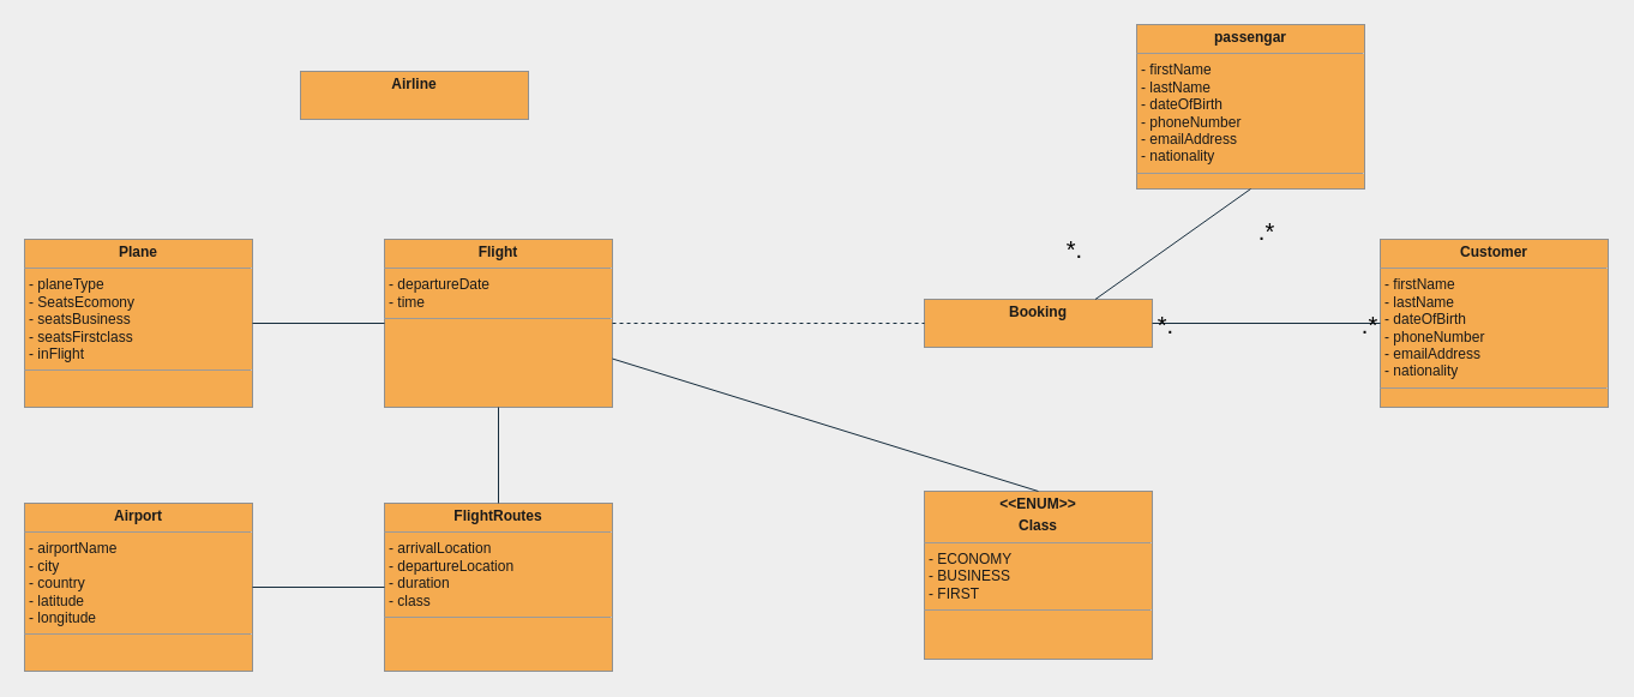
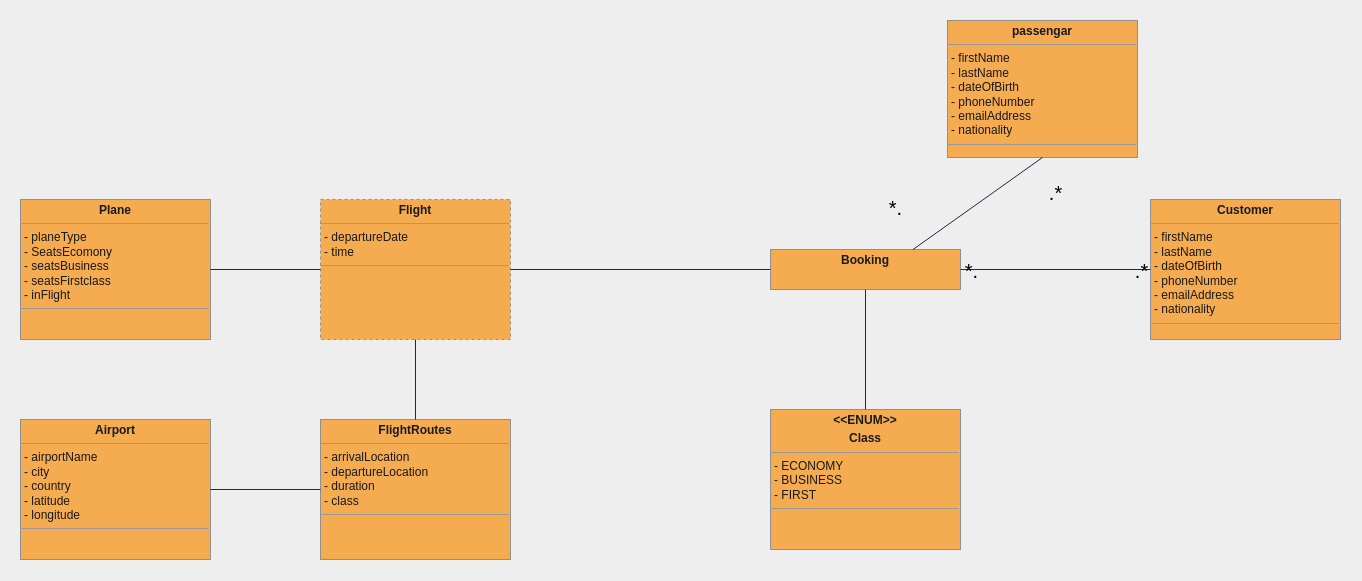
- <mxCell id="17" value="&lt;p style=&quot;margin: 0px ; margin-top: 4px ; text-align: center&quot;&gt;&lt;b&gt;Airline&lt;/b&gt;&lt;/p&gt;&lt;p style=&quot;margin: 0px ; margin-top: 4px ; text-align: center&quot;&gt;&lt;b&gt;&lt;br&gt;&lt;/b&gt;&lt;/p&gt;" style="verticalAlign=top;align=left;overflow=fill;fontSize=12;fontFamily=Helvetica;html=1;shadow=0;comic=0;labelBackgroundColor=none;strokeWidth=1;fillColor=#F5AB50;strokeColor=#909090;fontColor=#1A1A1A;" parent="1" vertex="1"><mxGeometry x="250" y="59" width="190" height="40" as="geometry" /></mxCell>
- <mxCell id="2" value="&lt;p style=&quot;margin: 0px ; margin-top: 4px ; text-align: center&quot;&gt;&lt;b&gt;Flight&lt;/b&gt;&lt;/p&gt;&lt;hr size=&quot;1&quot;&gt;&lt;p style=&quot;margin: 0px ; margin-left: 4px&quot;&gt;&lt;span&gt;- departureDate&lt;/span&gt;&lt;br&gt;&lt;/p&gt;&lt;p style=&quot;margin: 0px ; margin-left: 4px&quot;&gt;- time&lt;/p&gt;&lt;hr size=&quot;1&quot;&gt;&lt;p style=&quot;margin: 0px ; margin-left: 4px&quot;&gt;&lt;br&gt;&lt;/p&gt;" style="verticalAlign=top;align=left;overflow=fill;fontSize=12;fontFamily=Helvetica;html=1;shadow=0;comic=0;labelBackgroundColor=none;strokeWidth=1;fillColor=#F5AB50;strokeColor=#909090;fontColor=#1A1A1A;" parent="1" vertex="1"><mxGeometry x="320" y="199" width="190" height="140" as="geometry" /></mxCell>
+ <mxCell id="2" value="&lt;p style=&quot;margin: 0px ; margin-top: 4px ; text-align: center&quot;&gt;&lt;b&gt;Flight&lt;/b&gt;&lt;/p&gt;&lt;hr size=&quot;1&quot;&gt;&lt;p style=&quot;margin: 0px ; margin-left: 4px&quot;&gt;&lt;span&gt;- departureDate&lt;/span&gt;&lt;br&gt;&lt;/p&gt;&lt;p style=&quot;margin: 0px ; margin-left: 4px&quot;&gt;- time&lt;/p&gt;&lt;hr size=&quot;1&quot;&gt;&lt;p style=&quot;margin: 0px ; margin-left: 4px&quot;&gt;&lt;br&gt;&lt;/p&gt;" style="verticalAlign=top;align=left;overflow=fill;fontSize=12;fontFamily=Helvetica;html=1;shadow=0;comic=0;labelBackgroundColor=none;strokeWidth=1;fillColor=#F5AB50;strokeColor=#909090;fontColor=#1A1A1A;dashed=1;" parent="1" vertex="1"><mxGeometry x="320" y="199" width="190" height="140" as="geometry" /></mxCell>
- <mxCell id="12" value="" style="endArrow=none;html=1;entryX=0;entryY=0.5;entryDx=0;entryDy=0;exitX=1;exitY=0.5;exitDx=0;exitDy=0;labelBackgroundColor=#EEEEEE;strokeColor=#182E3E;fontColor=#1A1A1A;dashed=1;" parent="1" source="2" target="7" edge="1"><mxGeometry width="50" height="50" relative="1" as="geometry"><mxPoint x="520" y="229" as="sourcePoint" /><mxPoint x="570" y="179" as="targetPoint" /></mxGeometry></mxCell>
+ <mxCell id="12" value="" style="endArrow=none;html=1;entryX=0;entryY=0.5;entryDx=0;entryDy=0;exitX=1;exitY=0.5;exitDx=0;exitDy=0;labelBackgroundColor=#EEEEEE;strokeColor=#182E3E;fontColor=#1A1A1A;" parent="1" source="2" target="7" edge="1"><mxGeometry width="50" height="50" relative="1" as="geometry"><mxPoint x="520" y="229" as="sourcePoint" /><mxPoint x="570" y="179" as="targetPoint" /></mxGeometry></mxCell>
- <mxCell id="16" value="" style="endArrow=none;html=1;fontColor=#1A1A1A;strokeColor=#182E3E;exitX=0.5;exitY=0;exitDx=0;exitDy=0;" parent="1" source="6" target="2" edge="1"><mxGeometry width="50" height="50" relative="1" as="geometry"><mxPoint x="740" y="419" as="sourcePoint" /><mxPoint x="790" y="369" as="targetPoint" /></mxGeometry></mxCell>
+ <mxCell id="16" value="" style="endArrow=none;html=1;fontColor=#1A1A1A;strokeColor=#182E3E;entryX=0.5;entryY=1;entryDx=0;entryDy=0;exitX=0.5;exitY=0;exitDx=0;exitDy=0;" parent="1" source="6" target="7" edge="1"><mxGeometry width="50" height="50" relative="1" as="geometry"><mxPoint x="740" y="419" as="sourcePoint" /><mxPoint x="790" y="369" as="targetPoint" /></mxGeometry></mxCell>
